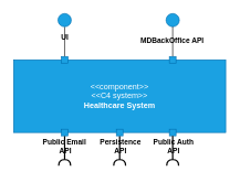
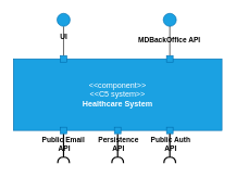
- <mxCell id="2" value="&amp;lt;&amp;lt;component&amp;gt;&amp;gt;&lt;br&gt;&amp;lt;&amp;lt;C4 system&amp;gt;&amp;gt;&lt;br&gt;&lt;b&gt;Healthcare System&lt;/b&gt;" style="html=1;whiteSpace=wrap;fillColor=#1ba1e2;fontColor=#ffffff;strokeColor=#006EAF;" parent="1" vertex="1"><mxGeometry x="20" y="90" width="320" height="110" as="geometry" /></mxCell>
+ <mxCell id="2" value="&amp;lt;&amp;lt;component&amp;gt;&amp;gt;&lt;br&gt;&amp;lt;&amp;lt;C5 system&amp;gt;&amp;gt;&lt;br&gt;&lt;b&gt;Healthcare System&lt;/b&gt;" style="html=1;whiteSpace=wrap;fillColor=#1ba1e2;fontColor=#ffffff;strokeColor=#006EAF;" parent="1" vertex="1"><mxGeometry x="20" y="90" width="320" height="110" as="geometry" /></mxCell>
